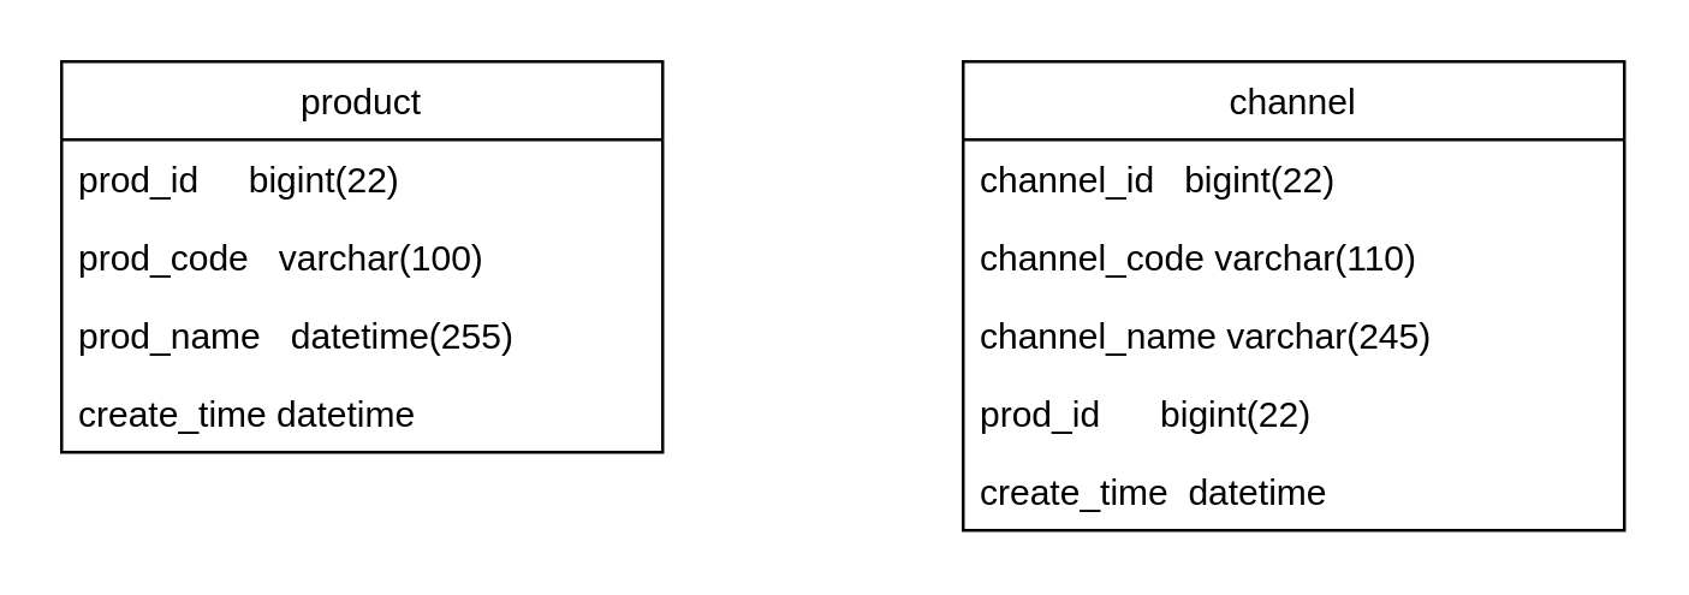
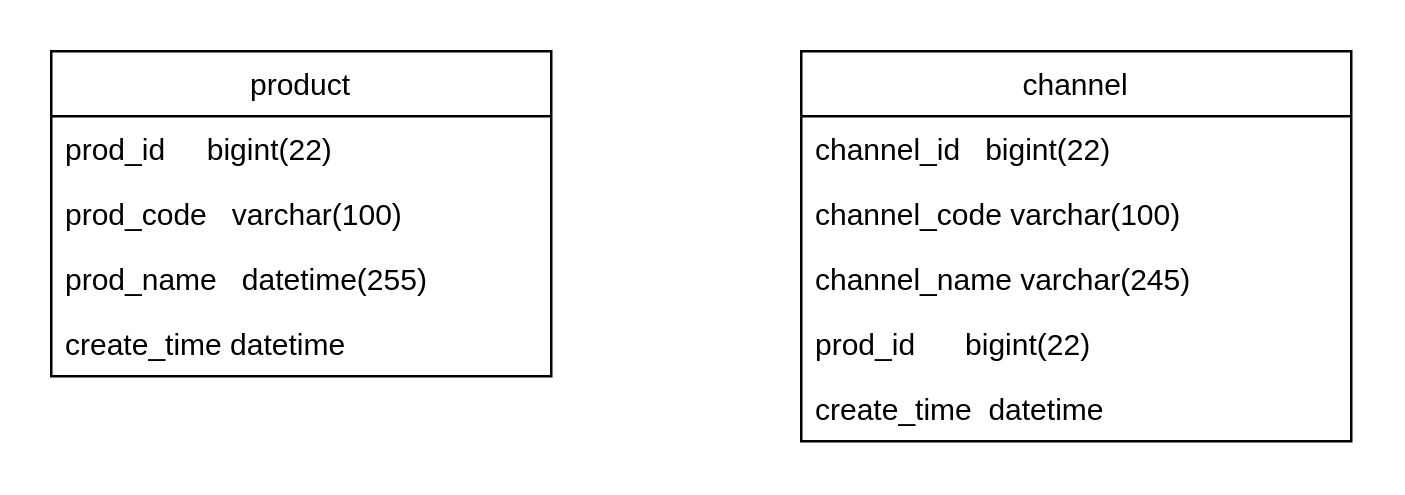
- <mxCell id="9" value="channel_code varchar(110)" style="text;strokeColor=none;fillColor=none;align=left;verticalAlign=top;spacingLeft=4;spacingRight=4;overflow=hidden;rotatable=0;points=[[0,0.5],[1,0.5]];portConstraint=eastwest;" parent="7" vertex="1"><mxGeometry y="52" width="220" height="26" as="geometry" /></mxCell>
+ <mxCell id="9" value="channel_code varchar(100)" style="text;strokeColor=none;fillColor=none;align=left;verticalAlign=top;spacingLeft=4;spacingRight=4;overflow=hidden;rotatable=0;points=[[0,0.5],[1,0.5]];portConstraint=eastwest;" parent="7" vertex="1"><mxGeometry y="52" width="220" height="26" as="geometry" /></mxCell>
